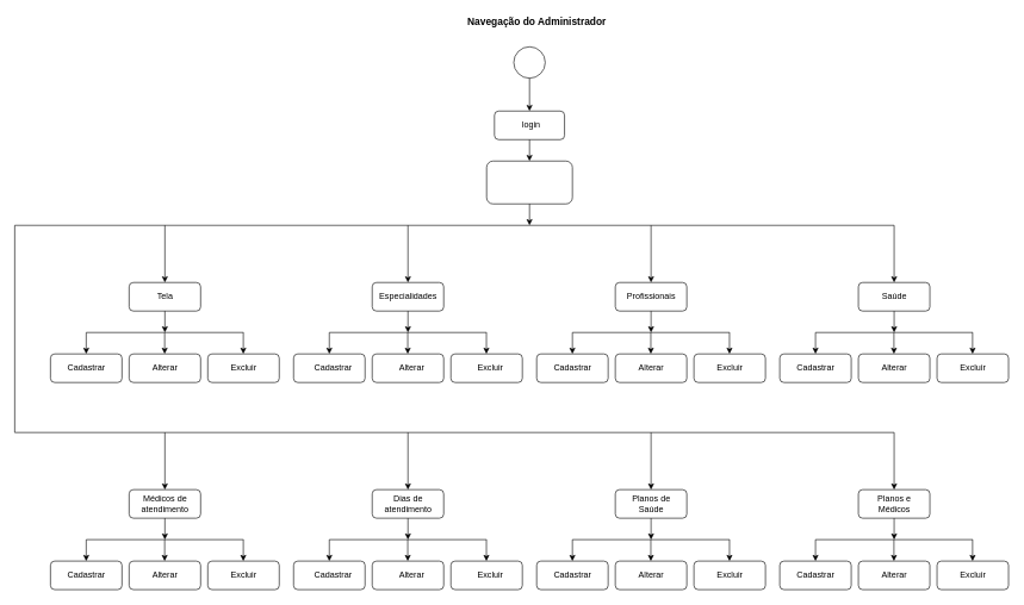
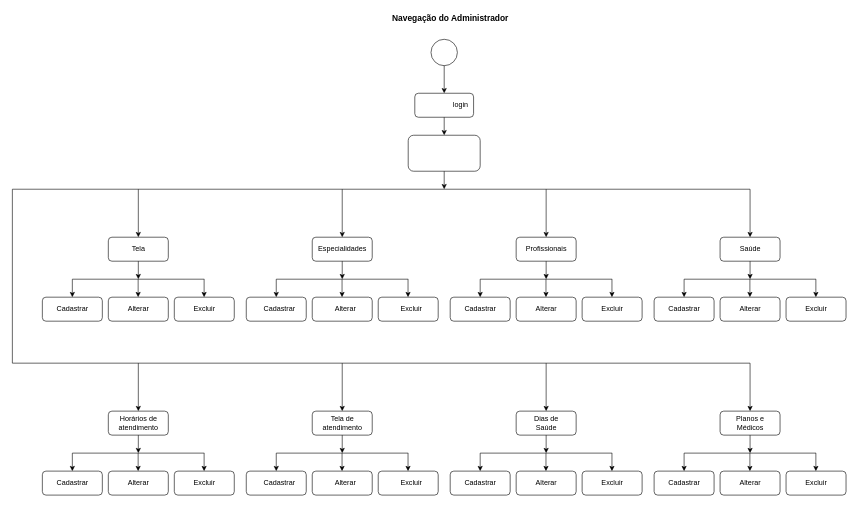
- <mxCell id="123" value="login" style="text;html=1;align=center;verticalAlign=middle;resizable=0;points=[];autosize=1;" vertex="1" parent="1"><mxGeometry x="722" y="165" width="40" height="20" as="geometry" /></mxCell>
+ <mxCell id="123" value="login" style="text;html=1;align=center;verticalAlign=middle;resizable=0;points=[];autosize=1;" vertex="1" parent="1"><mxGeometry x="747" y="165" width="40" height="20" as="geometry" /></mxCell>
- <mxCell id="69" value="&lt;div&gt;Médicos de &lt;br&gt;&lt;/div&gt;&lt;div&gt;atendimento&lt;/div&gt;" style="text;html=1;align=center;verticalAlign=middle;resizable=0;points=[];autosize=1;" vertex="1" parent="1"><mxGeometry x="190" y="690" width="80" height="30" as="geometry" /></mxCell>
+ <mxCell id="69" value="&lt;div&gt;Horários de &lt;br&gt;&lt;/div&gt;&lt;div&gt;atendimento&lt;/div&gt;" style="text;html=1;align=center;verticalAlign=middle;resizable=0;points=[];autosize=1;" vertex="1" parent="1"><mxGeometry x="190" y="690" width="80" height="30" as="geometry" /></mxCell>
- <mxCell id="91" value="&lt;div&gt;Dias de&lt;/div&gt;&lt;div&gt;atendimento&lt;br&gt;&lt;/div&gt;" style="text;html=1;align=center;verticalAlign=middle;resizable=0;points=[];autosize=1;" vertex="1" parent="1"><mxGeometry x="530" y="690" width="80" height="30" as="geometry" /></mxCell>
+ <mxCell id="91" value="&lt;div&gt;Tela de&lt;/div&gt;&lt;div&gt;atendimento&lt;br&gt;&lt;/div&gt;" style="text;html=1;align=center;verticalAlign=middle;resizable=0;points=[];autosize=1;" vertex="1" parent="1"><mxGeometry x="530" y="690" width="80" height="30" as="geometry" /></mxCell>
- <mxCell id="97" value="&lt;div&gt;Planos de&lt;/div&gt;&lt;div&gt; Saúde&lt;/div&gt;" style="text;html=1;align=center;verticalAlign=middle;resizable=0;points=[];autosize=1;" vertex="1" parent="1"><mxGeometry x="875" y="690" width="70" height="30" as="geometry" /></mxCell>
+ <mxCell id="97" value="&lt;div&gt;Dias de&lt;/div&gt;&lt;div&gt; Saúde&lt;/div&gt;" style="text;html=1;align=center;verticalAlign=middle;resizable=0;points=[];autosize=1;" vertex="1" parent="1"><mxGeometry x="875" y="690" width="70" height="30" as="geometry" /></mxCell>
